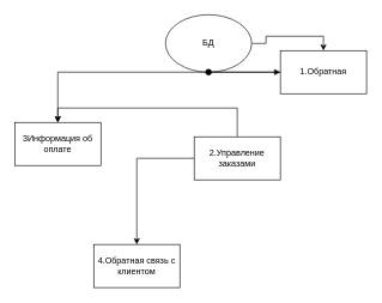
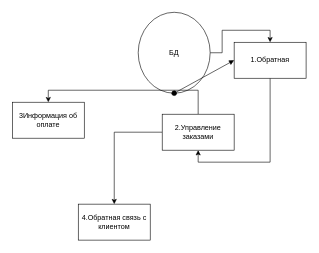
- <mxCell id="3" value="БД" style="ellipse;whiteSpace=wrap;html=1;" parent="1" vertex="1"><mxGeometry x="230" y="20" width="120" height="80" as="geometry" /></mxCell>
+ <mxCell id="3" value="БД" style="ellipse;whiteSpace=wrap;html=1;" parent="1" vertex="1"><mxGeometry x="230" y="20" width="120" height="135" as="geometry" /></mxCell>
- <mxCell id="4" style="edgeStyle=orthogonalEdgeStyle;rounded=0;orthogonalLoop=1;jettySize=auto;html=1;" parent="1" source="5" target="6" edge="1"><mxGeometry relative="1" as="geometry" /></mxCell>
+ <mxCell id="4" style="edgeStyle=orthogonalEdgeStyle;rounded=0;orthogonalLoop=1;jettySize=auto;html=1;entryX=0.5;entryY=1;entryDx=0;entryDy=0;" parent="1" source="5" target="10" edge="1"><mxGeometry relative="1" as="geometry" /></mxCell>
